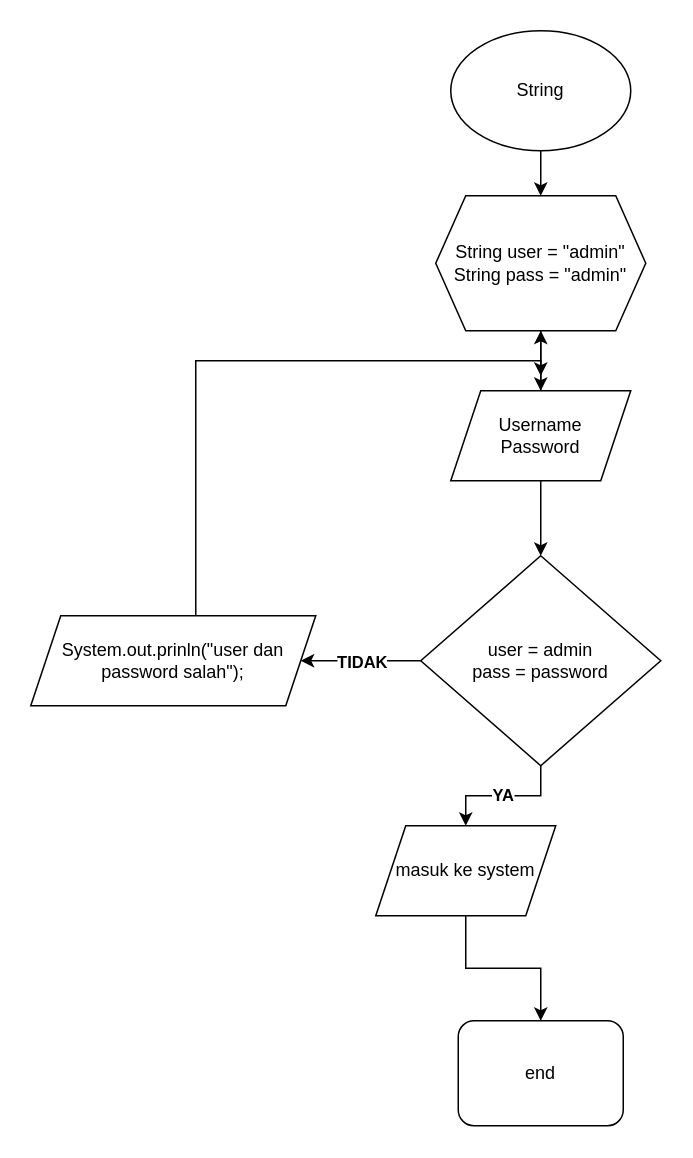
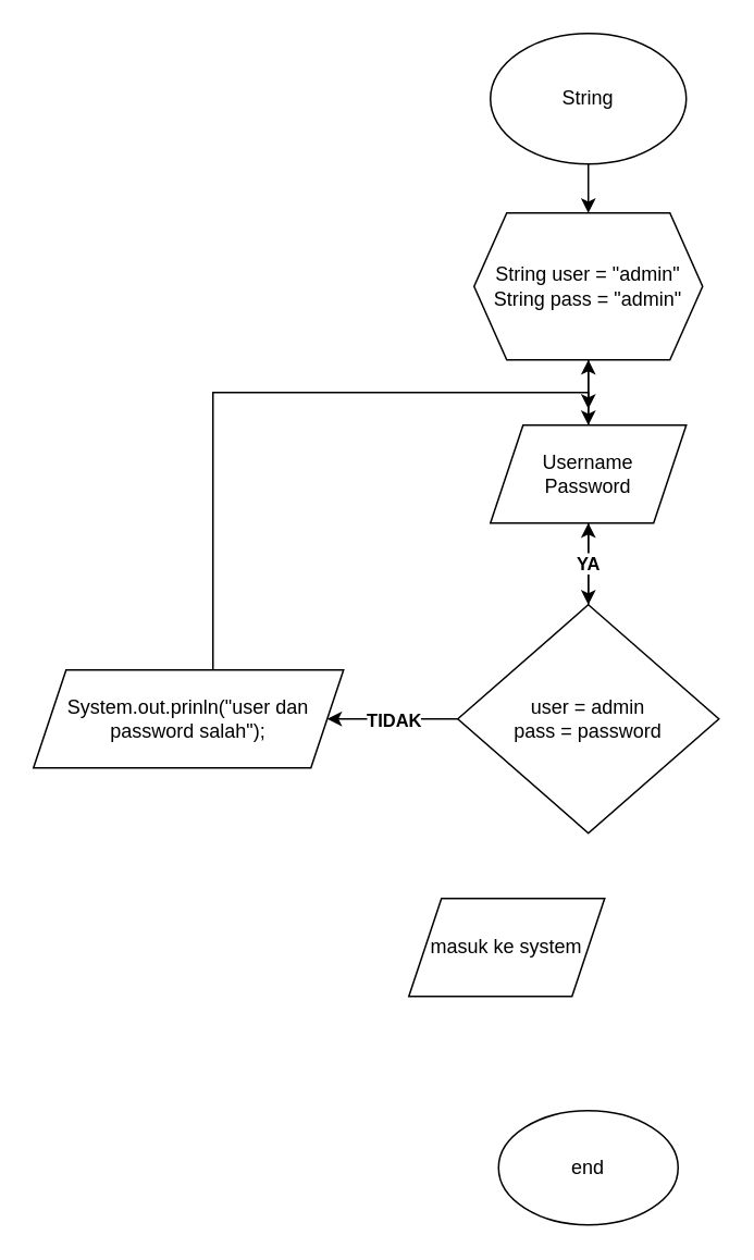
- <mxCell id="10" value="YA" style="edgeStyle=orthogonalEdgeStyle;rounded=0;orthogonalLoop=1;jettySize=auto;html=1;fontStyle=1" edge="1" parent="1" source="11" target="13"><mxGeometry relative="1" as="geometry" /></mxCell>
+ <mxCell id="10" value="YA" style="edgeStyle=orthogonalEdgeStyle;rounded=0;orthogonalLoop=1;jettySize=auto;html=1;fontStyle=1;" edge="1" parent="1" source="11" target="8"><mxGeometry relative="1" as="geometry" /></mxCell>
- <mxCell id="12" value="" style="edgeStyle=orthogonalEdgeStyle;rounded=0;orthogonalLoop=1;jettySize=auto;html=1;" edge="1" parent="1" source="13" target="16"><mxGeometry relative="1" as="geometry" /></mxCell>
- <mxCell id="16" value="end" style="whiteSpace=wrap;html=1;rounded=1;" vertex="1" parent="1"><mxGeometry x="305" y="680" width="110" height="70" as="geometry" /></mxCell>
+ <mxCell id="16" value="end" style="ellipse;whiteSpace=wrap;html=1;" vertex="1" parent="1"><mxGeometry x="305" y="680" width="110" height="70" as="geometry" /></mxCell>
